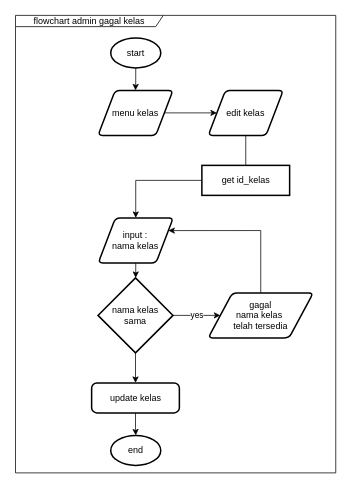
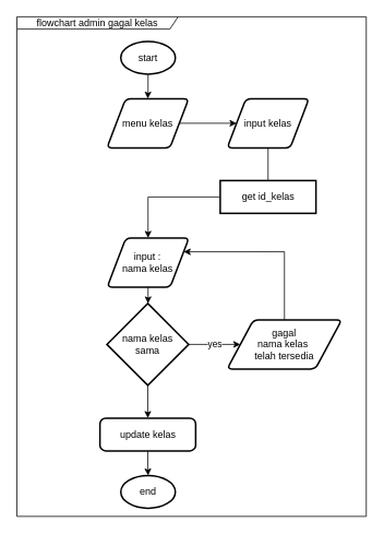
- <mxCell id="18" value="edit kelas" style="shape=parallelogram;html=1;strokeWidth=2;perimeter=parallelogramPerimeter;whiteSpace=wrap;rounded=1;arcSize=12;size=0.23;" vertex="1" parent="1"><mxGeometry x="277" y="120" width="100" height="60" as="geometry" /></mxCell>
+ <mxCell id="18" value="input kelas" style="shape=parallelogram;html=1;strokeWidth=2;perimeter=parallelogramPerimeter;whiteSpace=wrap;rounded=1;arcSize=12;size=0.23;" vertex="1" parent="1"><mxGeometry x="277" y="120" width="100" height="60" as="geometry" /></mxCell>
